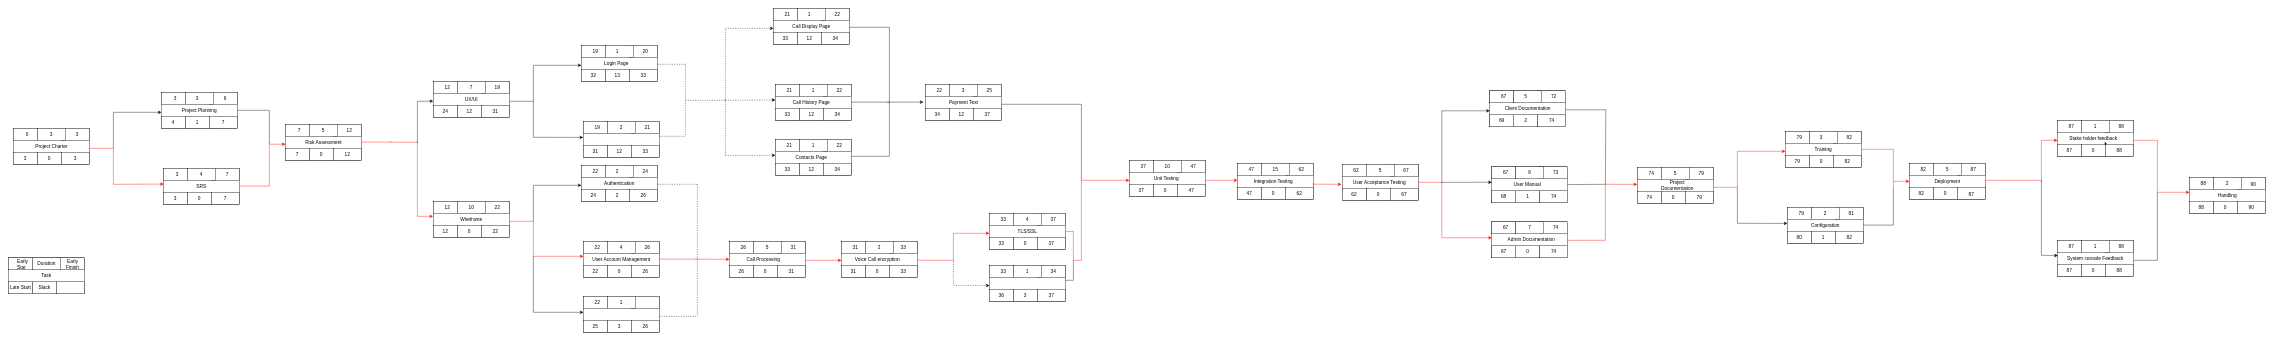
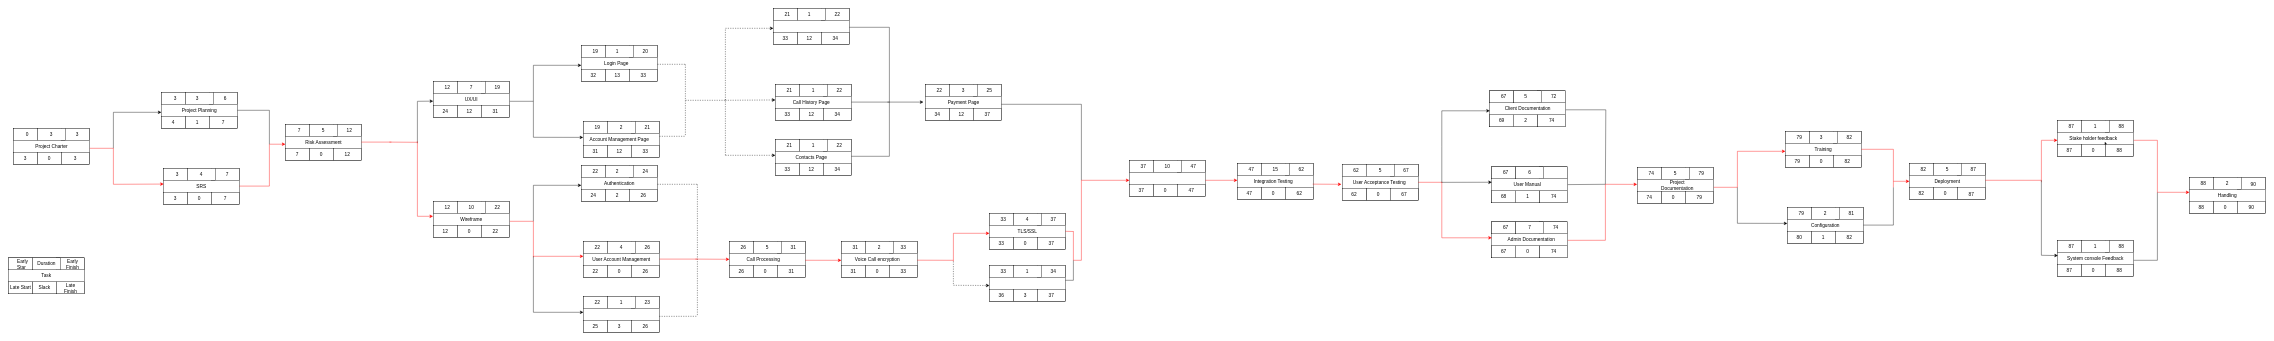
- <mxCell id="230" value="Call Display Page" style="text;html=1;strokeColor=none;fillColor=none;align=center;verticalAlign=middle;whiteSpace=wrap;rounded=0;" parent="1" vertex="1"><mxGeometry x="1978" y="50" width="100" height="30" as="geometry" /></mxCell>
- <mxCell id="279" value="Payment Text" style="text;html=1;strokeColor=none;fillColor=none;align=center;verticalAlign=middle;whiteSpace=wrap;rounded=0;" parent="1" vertex="1"><mxGeometry x="2365.5" y="240" width="85" height="30" as="geometry" /></mxCell>
+ <mxCell id="279" value="Payment Page" style="text;html=1;strokeColor=none;fillColor=none;align=center;verticalAlign=middle;whiteSpace=wrap;rounded=0;" parent="1" vertex="1"><mxGeometry x="2365.5" y="240" width="85" height="30" as="geometry" /></mxCell>
+ <mxCell id="107" value="Account Management Page" style="text;html=1;strokeColor=none;fillColor=none;align=center;verticalAlign=middle;whiteSpace=wrap;rounded=0;" parent="1" vertex="1"><mxGeometry x="1463" y="332.5" width="170" height="30" as="geometry" /></mxCell>
- <mxCell id="445" value="73" style="text;html=1;strokeColor=none;fillColor=none;align=center;verticalAlign=middle;whiteSpace=wrap;rounded=0;" parent="1" vertex="1"><mxGeometry x="3859" y="416.25" width="60" height="30" as="geometry" /></mxCell>
- <mxCell id="368" value="Unit Testing" style="text;html=1;strokeColor=none;fillColor=none;align=center;verticalAlign=middle;whiteSpace=wrap;rounded=0;" parent="1" vertex="1"><mxGeometry x="2883" y="430" width="65" height="30" as="geometry" /></mxCell>
+ <mxCell id="631" value="Late Finish" style="text;html=1;strokeColor=none;fillColor=none;align=center;verticalAlign=middle;whiteSpace=wrap;rounded=0;" parent="1" vertex="1"><mxGeometry x="145.5" y="703.75" width="60" height="30" as="geometry" /></mxCell>
+ <mxCell id="203" value="23" style="text;html=1;strokeColor=none;fillColor=none;align=center;verticalAlign=middle;whiteSpace=wrap;rounded=0;" parent="1" vertex="1"><mxGeometry x="1588" y="740" width="60" height="30" as="geometry" /></mxCell>
